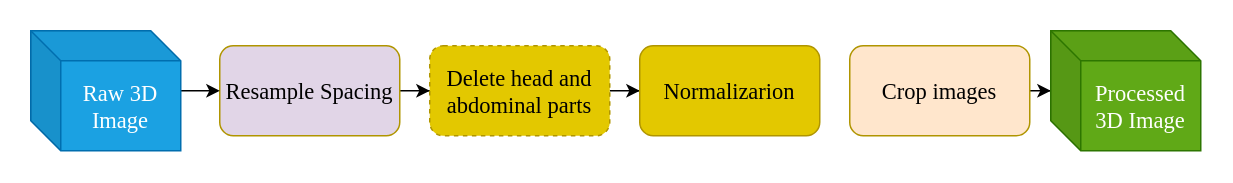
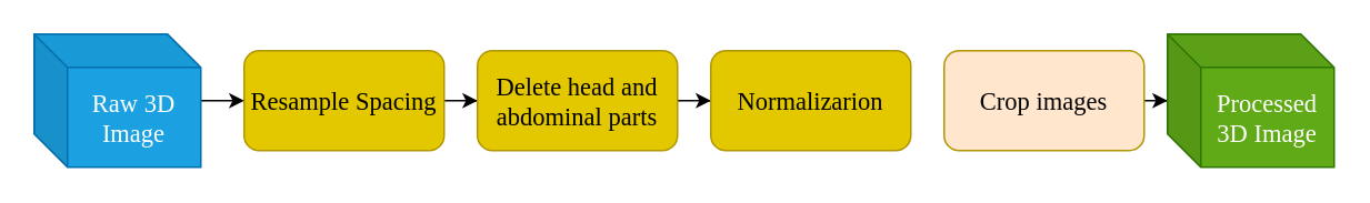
- <mxCell id="3" value="Resample Spacing" style="rounded=1;whiteSpace=wrap;html=1;fontFamily=Times New Roman;fontSize=15;fillColor=#e1d5e7;strokeColor=#B09500;fontColor=#000000;" vertex="1" parent="1"><mxGeometry x="146" y="30" width="120" height="60" as="geometry" /></mxCell>
+ <mxCell id="3" value="Resample Spacing" style="rounded=1;whiteSpace=wrap;html=1;fontFamily=Times New Roman;fontSize=15;fillColor=#e3c800;strokeColor=#B09500;fontColor=#000000;" vertex="1" parent="1"><mxGeometry x="146" y="30" width="120" height="60" as="geometry" /></mxCell>
- <mxCell id="5" value="Delete head and abdominal parts" style="rounded=1;whiteSpace=wrap;html=1;fontFamily=Times New Roman;fontSize=15;fillColor=#e3c800;strokeColor=#B09500;fontColor=#000000;dashed=1;" vertex="1" parent="1"><mxGeometry x="286" y="30" width="120" height="60" as="geometry" /></mxCell>
+ <mxCell id="5" value="Delete head and abdominal parts" style="rounded=1;whiteSpace=wrap;html=1;fontFamily=Times New Roman;fontSize=15;fillColor=#e3c800;strokeColor=#B09500;fontColor=#000000;" vertex="1" parent="1"><mxGeometry x="286" y="30" width="120" height="60" as="geometry" /></mxCell>
